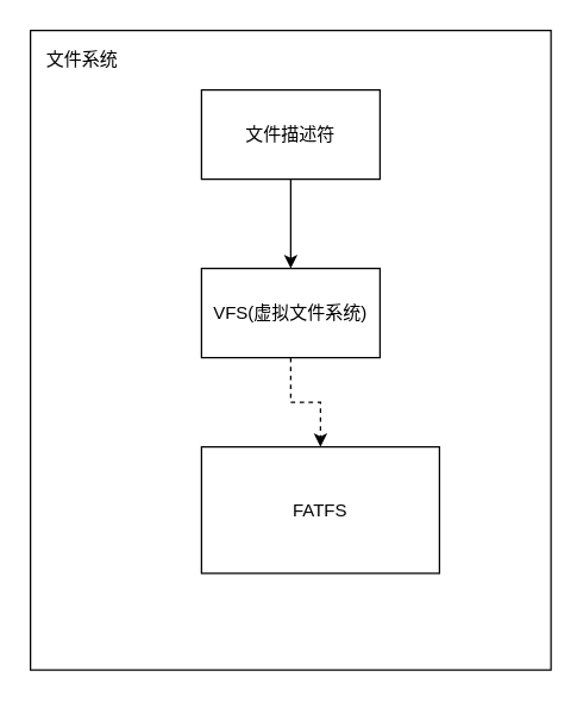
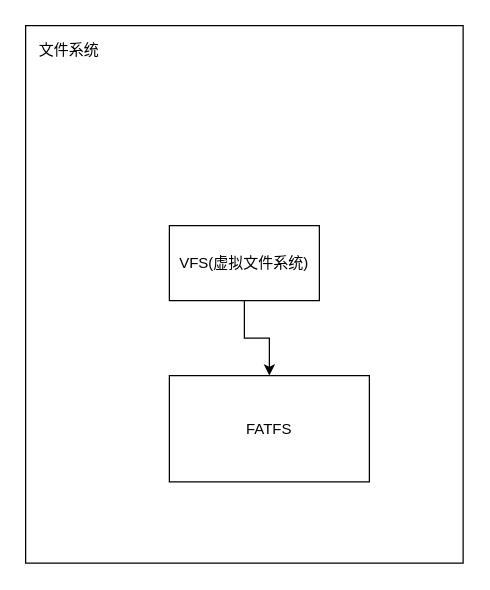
- <mxCell id="5" value="文件描述符" style="rounded=0;whiteSpace=wrap;html=1;" vertex="1" parent="1"><mxGeometry x="135" y="60" width="120" height="60" as="geometry" /></mxCell>
- <mxCell id="4" style="edgeStyle=orthogonalEdgeStyle;rounded=0;orthogonalLoop=1;jettySize=auto;html=1;entryX=0.5;entryY=0;entryDx=0;entryDy=0;" edge="1" parent="1" source="5" target="7"><mxGeometry relative="1" as="geometry" /></mxCell>
- <mxCell id="6" style="edgeStyle=orthogonalEdgeStyle;rounded=0;orthogonalLoop=1;jettySize=auto;html=1;exitX=0.5;exitY=1;exitDx=0;exitDy=0;entryX=0.5;entryY=0;entryDx=0;entryDy=0;dashed=1;" edge="1" parent="1" source="7" target="8"><mxGeometry relative="1" as="geometry" /></mxCell>
+ <mxCell id="6" style="edgeStyle=orthogonalEdgeStyle;rounded=0;orthogonalLoop=1;jettySize=auto;html=1;exitX=0.5;exitY=1;exitDx=0;exitDy=0;entryX=0.5;entryY=0;entryDx=0;entryDy=0;" edge="1" parent="1" source="7" target="8"><mxGeometry relative="1" as="geometry" /></mxCell>
